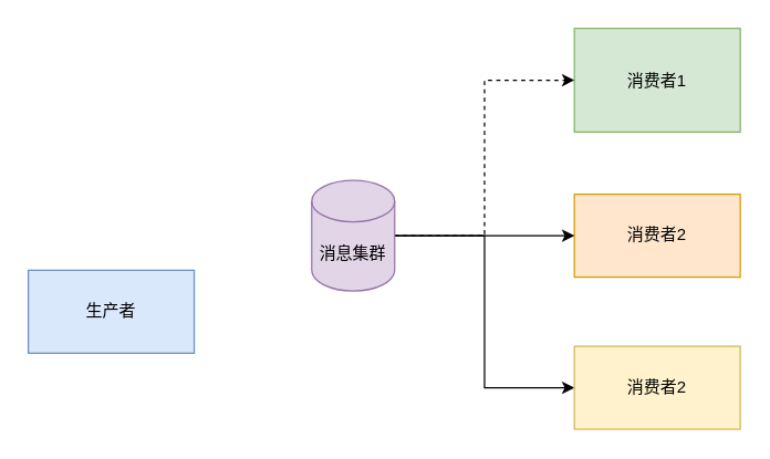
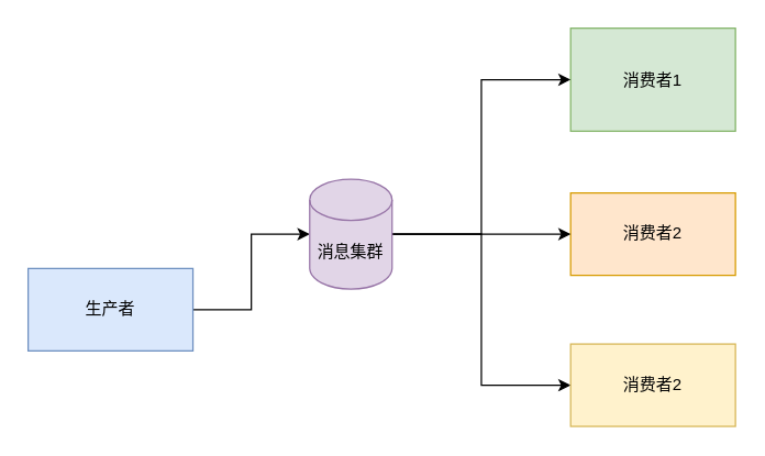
- <mxCell id="7" style="edgeStyle=orthogonalEdgeStyle;rounded=0;orthogonalLoop=1;jettySize=auto;html=1;entryX=0;entryY=0.5;entryDx=0;entryDy=0;dashed=1;" edge="1" parent="1" source="9" target="4"><mxGeometry relative="1" as="geometry" /></mxCell>
+ <mxCell id="7" style="edgeStyle=orthogonalEdgeStyle;rounded=0;orthogonalLoop=1;jettySize=auto;html=1;entryX=0;entryY=0.5;entryDx=0;entryDy=0;" edge="1" parent="1" source="9" target="4"><mxGeometry relative="1" as="geometry" /></mxCell>
+ <mxCell id="2" style="edgeStyle=orthogonalEdgeStyle;rounded=0;orthogonalLoop=1;jettySize=auto;html=1;exitX=1;exitY=0.5;exitDx=0;exitDy=0;entryX=0;entryY=0.5;entryDx=0;entryDy=0;entryPerimeter=0;" edge="1" parent="1" source="3" target="9"><mxGeometry relative="1" as="geometry" /></mxCell>
